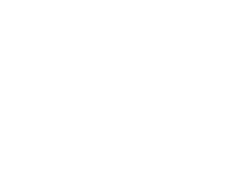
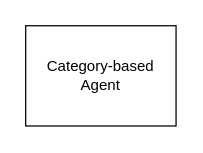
+ <mxCell id="2" value="Category-based Agent" style="rounded=0;whiteSpace=wrap;html=1;" parent="1" vertex="1"><mxGeometry x="20" y="20" width="120" height="80" as="geometry" /></mxCell>
